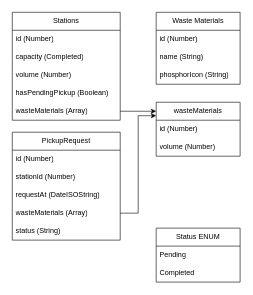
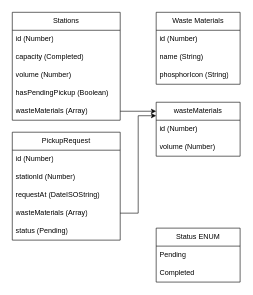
- <mxCell id="21" value="status (String)" style="text;strokeColor=none;fillColor=none;align=left;verticalAlign=middle;spacingLeft=4;spacingRight=4;overflow=hidden;points=[[0,0.5],[1,0.5]];portConstraint=eastwest;rotatable=0;whiteSpace=wrap;html=1;" vertex="1" parent="16"><mxGeometry y="150" width="180" height="30" as="geometry" /></mxCell>
+ <mxCell id="21" value="status (Pending)" style="text;strokeColor=none;fillColor=none;align=left;verticalAlign=middle;spacingLeft=4;spacingRight=4;overflow=hidden;points=[[0,0.5],[1,0.5]];portConstraint=eastwest;rotatable=0;whiteSpace=wrap;html=1;" vertex="1" parent="16"><mxGeometry y="150" width="180" height="30" as="geometry" /></mxCell>
